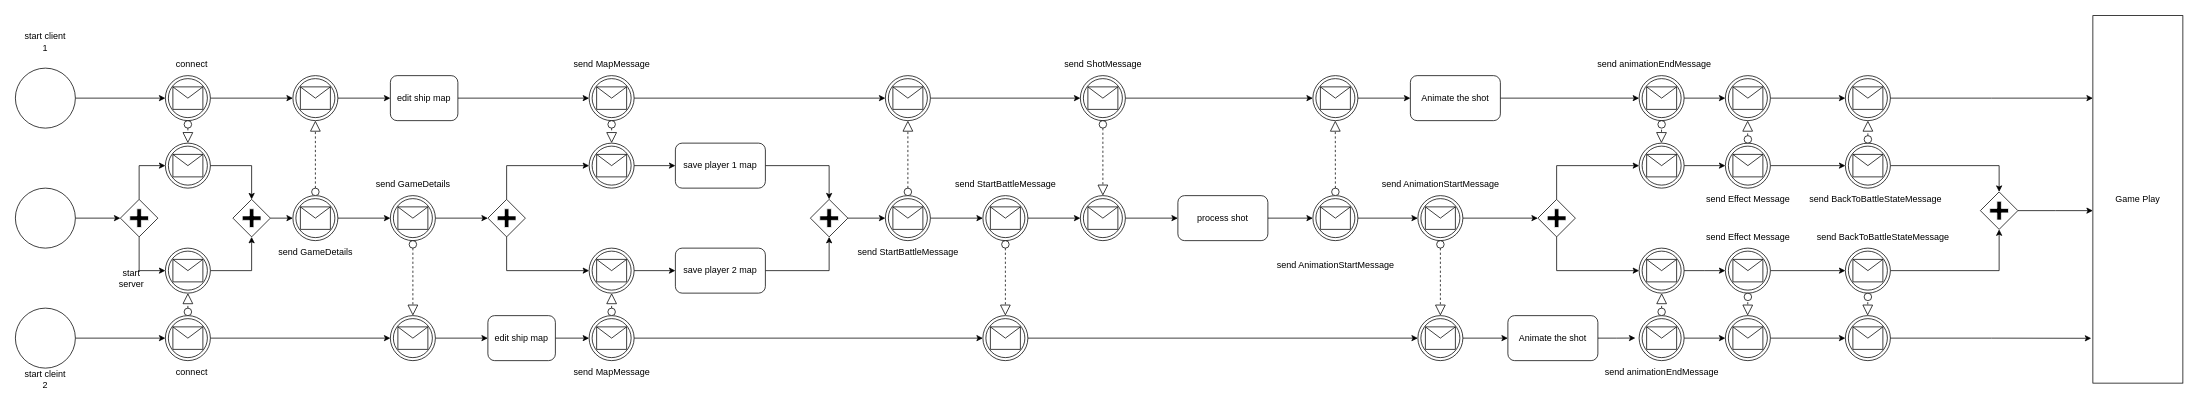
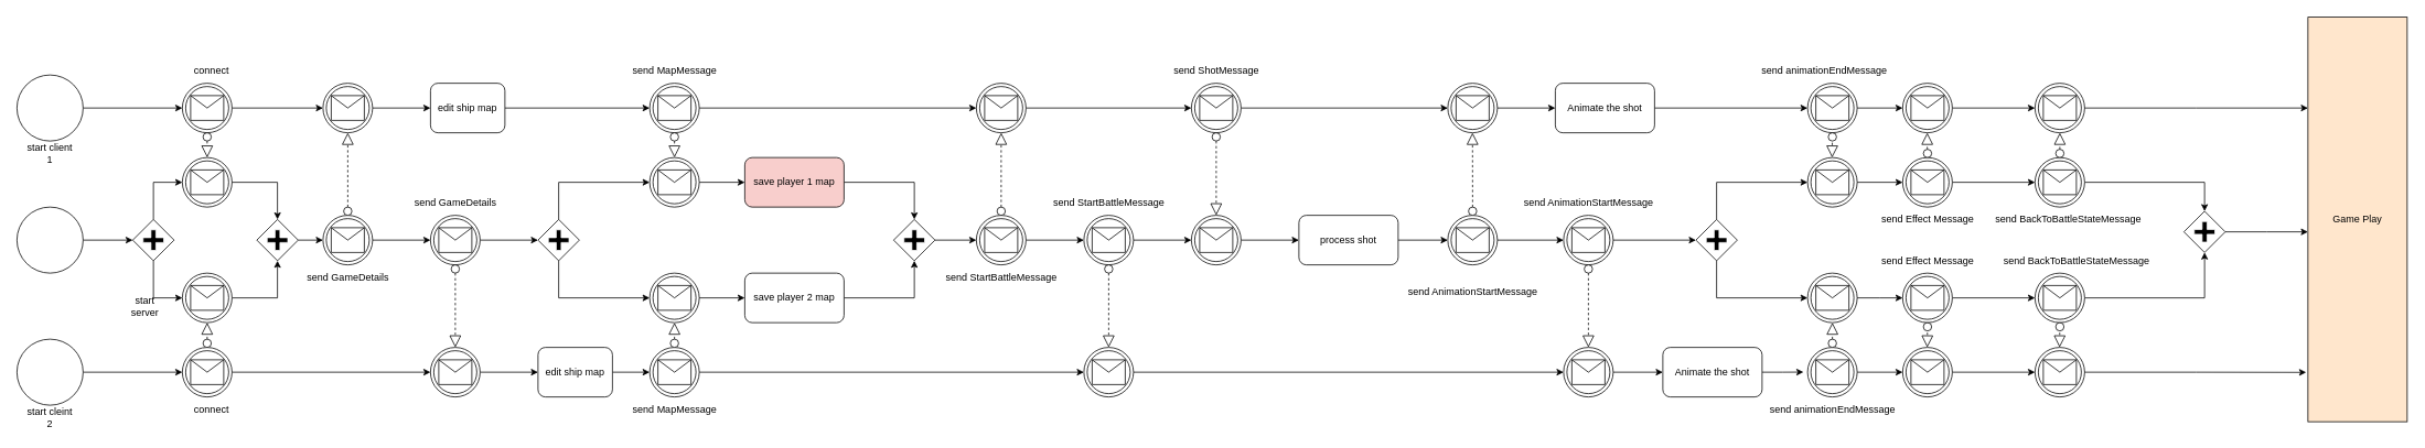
- <mxCell id="6" value="start client 1" style="text;html=1;align=center;verticalAlign=middle;whiteSpace=wrap;rounded=0;" vertex="1" parent="1"><mxGeometry x="30" y="40" width="60" height="30" as="geometry" /></mxCell>
+ <mxCell id="6" value="start client 1" style="text;html=1;align=center;verticalAlign=middle;whiteSpace=wrap;rounded=0;" vertex="1" parent="1"><mxGeometry x="30" y="170" width="60" height="30" as="geometry" /></mxCell>
- <mxCell id="60" value="save player 1 map" style="rounded=1;whiteSpace=wrap;html=1;" vertex="1" parent="1"><mxGeometry x="900" y="190" width="120" height="60" as="geometry" /></mxCell>
+ <mxCell id="60" value="save player 1 map" style="rounded=1;whiteSpace=wrap;html=1;fillColor=#f8cecc;" vertex="1" parent="1"><mxGeometry x="900" y="190" width="120" height="60" as="geometry" /></mxCell>
- <mxCell id="191" value="Game Play" style="whiteSpace=wrap;html=1;" vertex="1" parent="1"><mxGeometry x="2790" y="20" width="120" height="490" as="geometry" /></mxCell>
+ <mxCell id="191" value="Game Play" style="whiteSpace=wrap;html=1;fillColor=#ffe6cc;" vertex="1" parent="1"><mxGeometry x="2790" y="20" width="120" height="490" as="geometry" /></mxCell>
